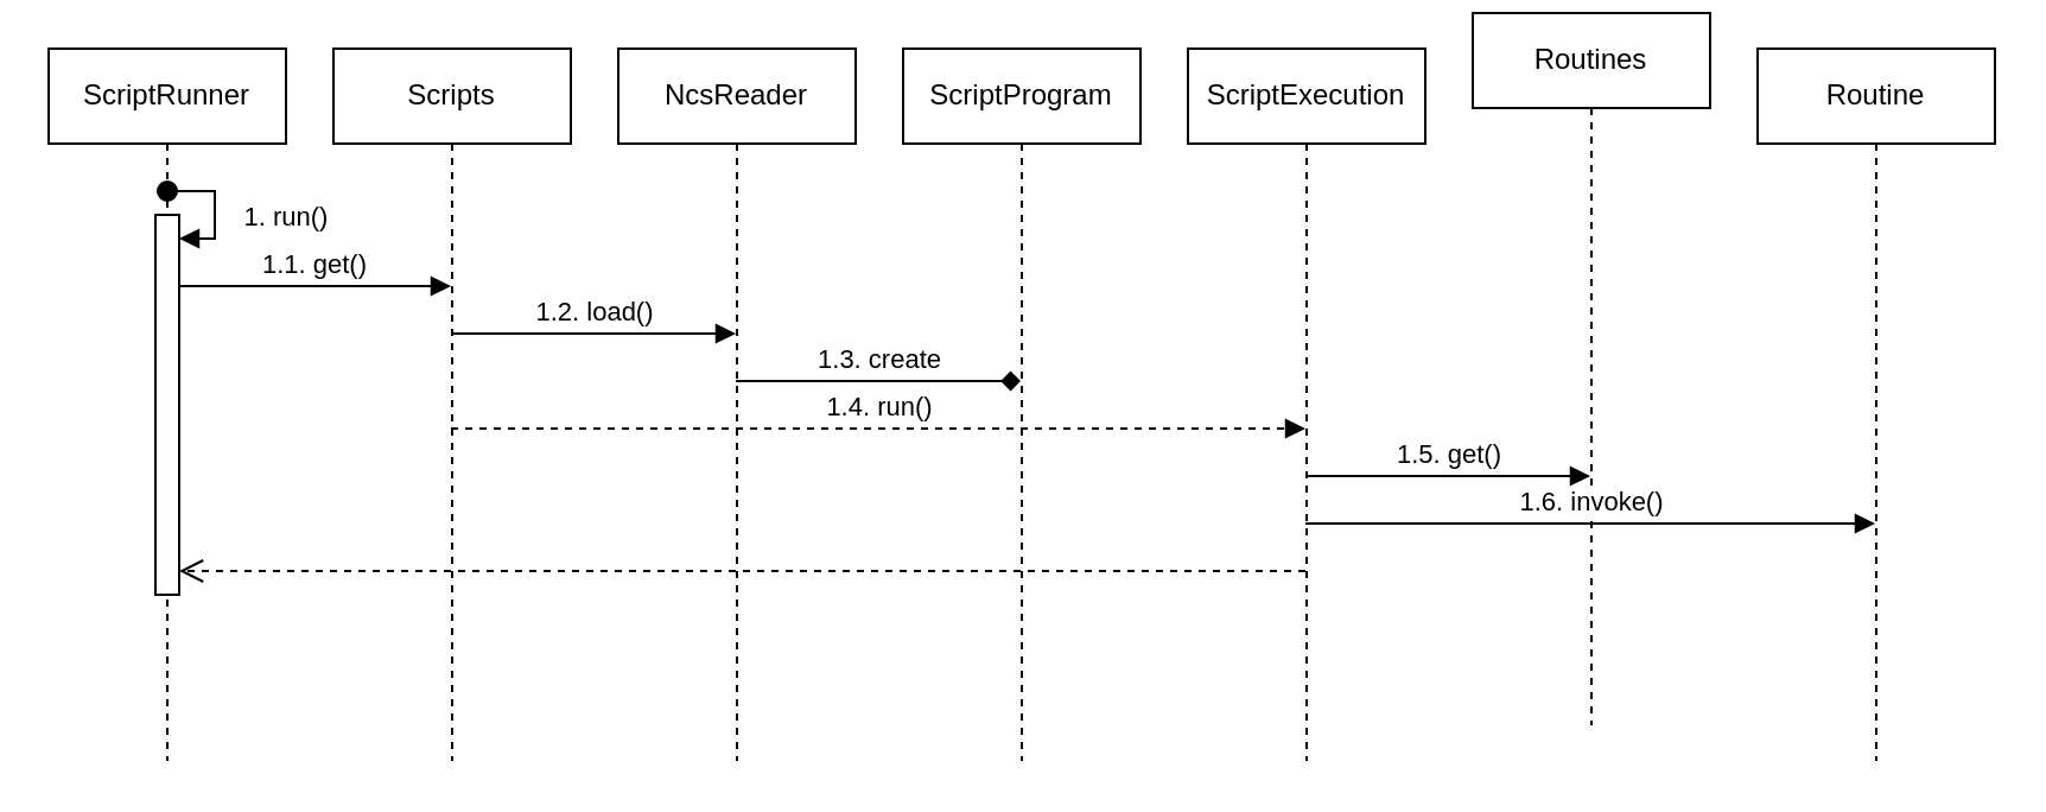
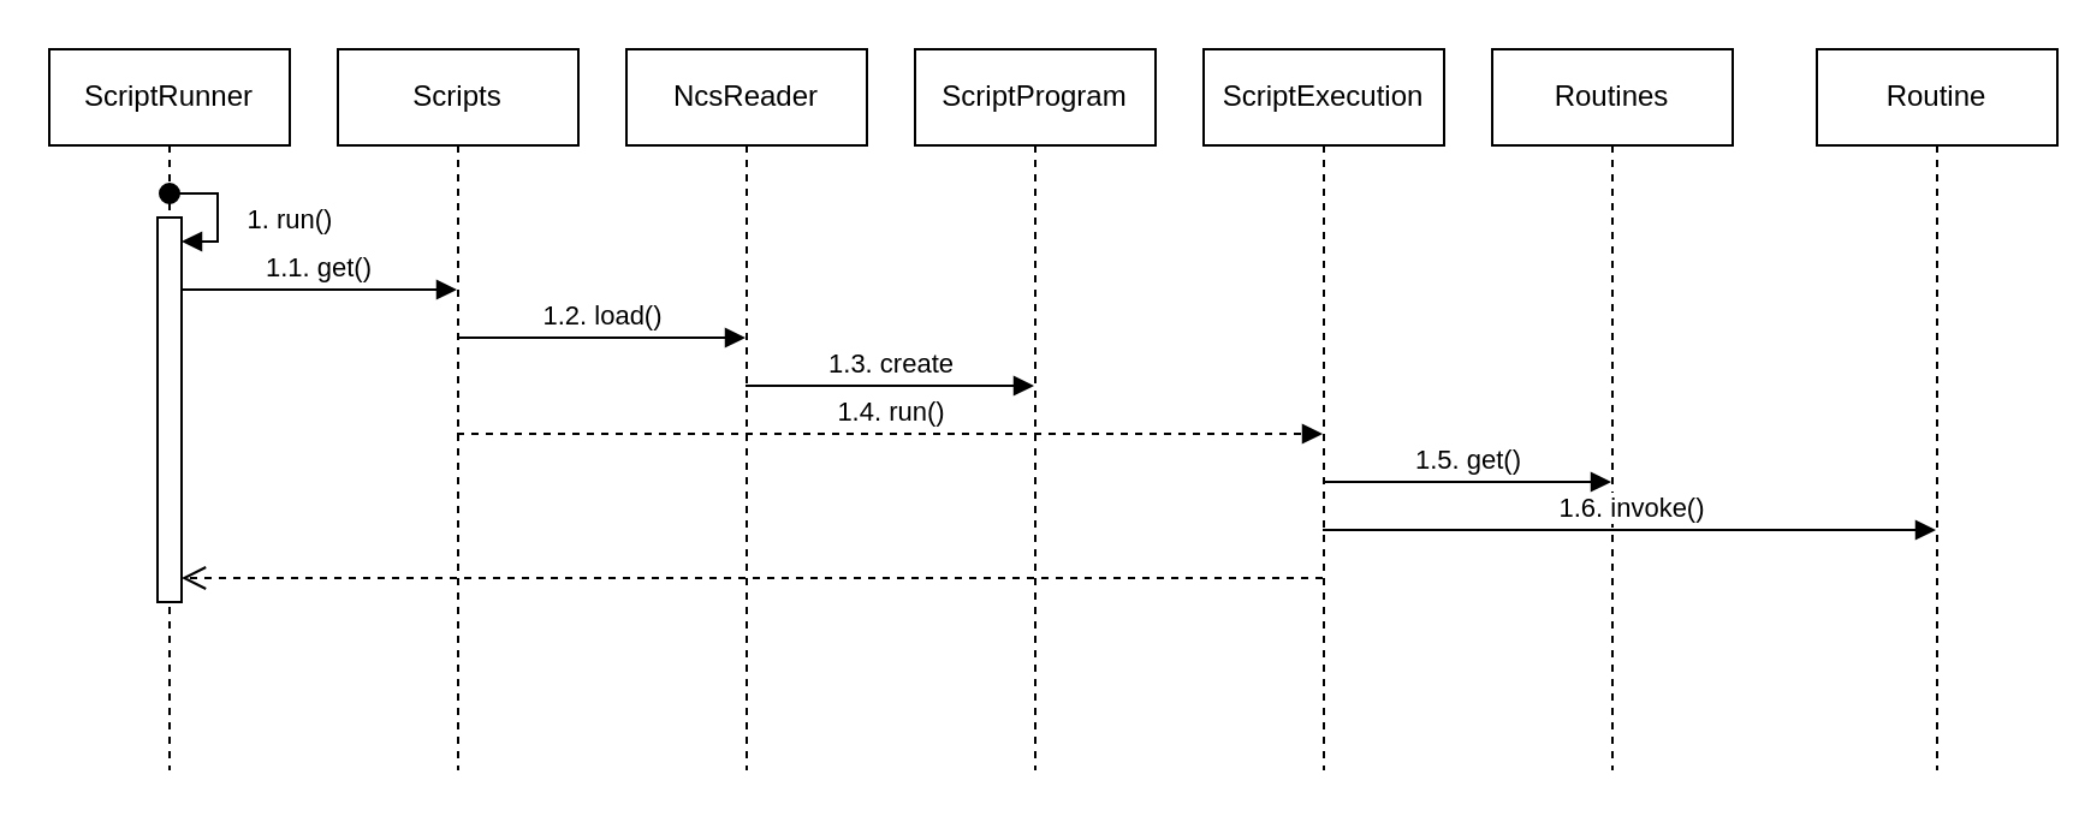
- <mxCell id="8" value="Routines" style="shape=umlLifeline;perimeter=lifelinePerimeter;whiteSpace=wrap;html=1;container=1;collapsible=0;recursiveResize=0;outlineConnect=0;" vertex="1" parent="1"><mxGeometry x="620" y="5" width="100" height="300" as="geometry" /></mxCell>
+ <mxCell id="8" value="Routines" style="shape=umlLifeline;perimeter=lifelinePerimeter;whiteSpace=wrap;html=1;container=1;collapsible=0;recursiveResize=0;outlineConnect=0;" vertex="1" parent="1"><mxGeometry x="620" y="20" width="100" height="300" as="geometry" /></mxCell>
- <mxCell id="12" value="1.3. create" style="html=1;verticalAlign=bottom;endArrow=diamond;rounded=0;" edge="1" parent="1" source="10" target="7"><mxGeometry width="80" relative="1" as="geometry"><mxPoint x="309.667" y="160" as="sourcePoint" /><mxPoint x="429.5" y="160" as="targetPoint" /><Array as="points"><mxPoint x="370" y="160" /></Array></mxGeometry></mxCell>
+ <mxCell id="12" value="1.3. create" style="html=1;verticalAlign=bottom;endArrow=block;rounded=0;" edge="1" parent="1" source="10" target="7"><mxGeometry width="80" relative="1" as="geometry"><mxPoint x="309.667" y="160" as="sourcePoint" /><mxPoint x="429.5" y="160" as="targetPoint" /><Array as="points"><mxPoint x="370" y="160" /></Array></mxGeometry></mxCell>
- <mxCell id="14" value="Routine" style="shape=umlLifeline;perimeter=lifelinePerimeter;whiteSpace=wrap;html=1;container=1;collapsible=0;recursiveResize=0;outlineConnect=0;" vertex="1" parent="1"><mxGeometry x="740" y="20" width="100" height="300" as="geometry" /></mxCell>
+ <mxCell id="14" value="Routine" style="shape=umlLifeline;perimeter=lifelinePerimeter;whiteSpace=wrap;html=1;container=1;collapsible=0;recursiveResize=0;outlineConnect=0;" vertex="1" parent="1"><mxGeometry x="755" y="20" width="100" height="300" as="geometry" /></mxCell>
